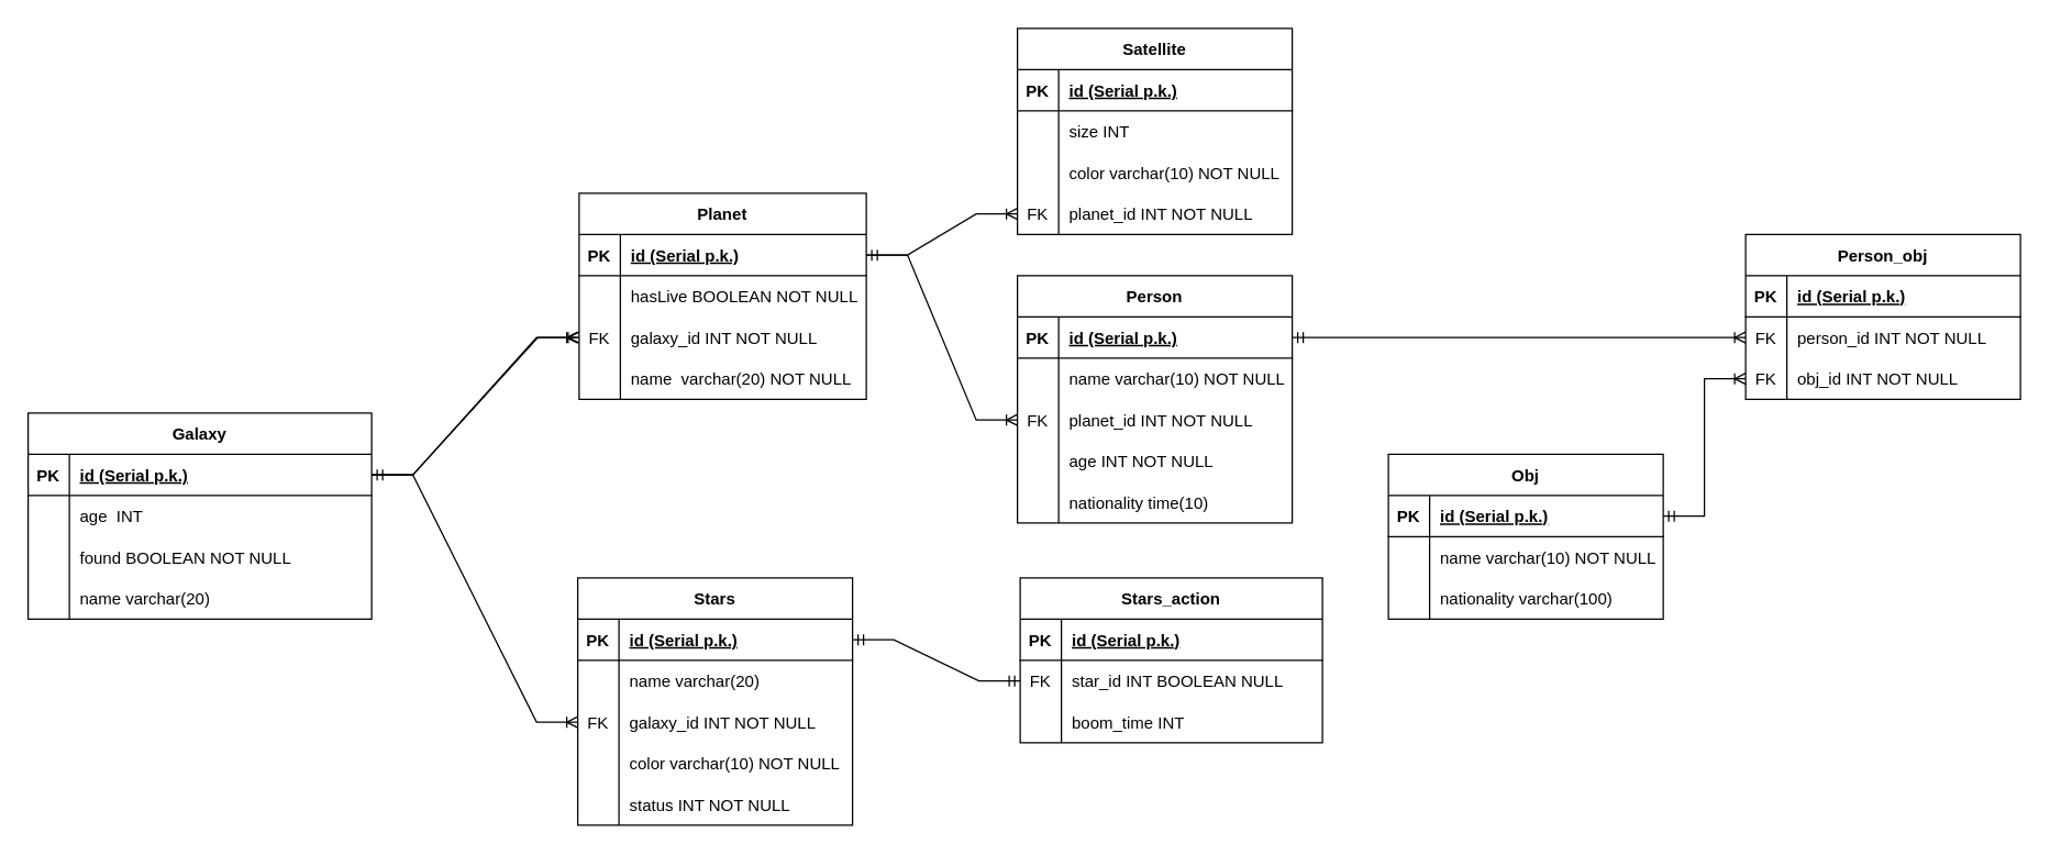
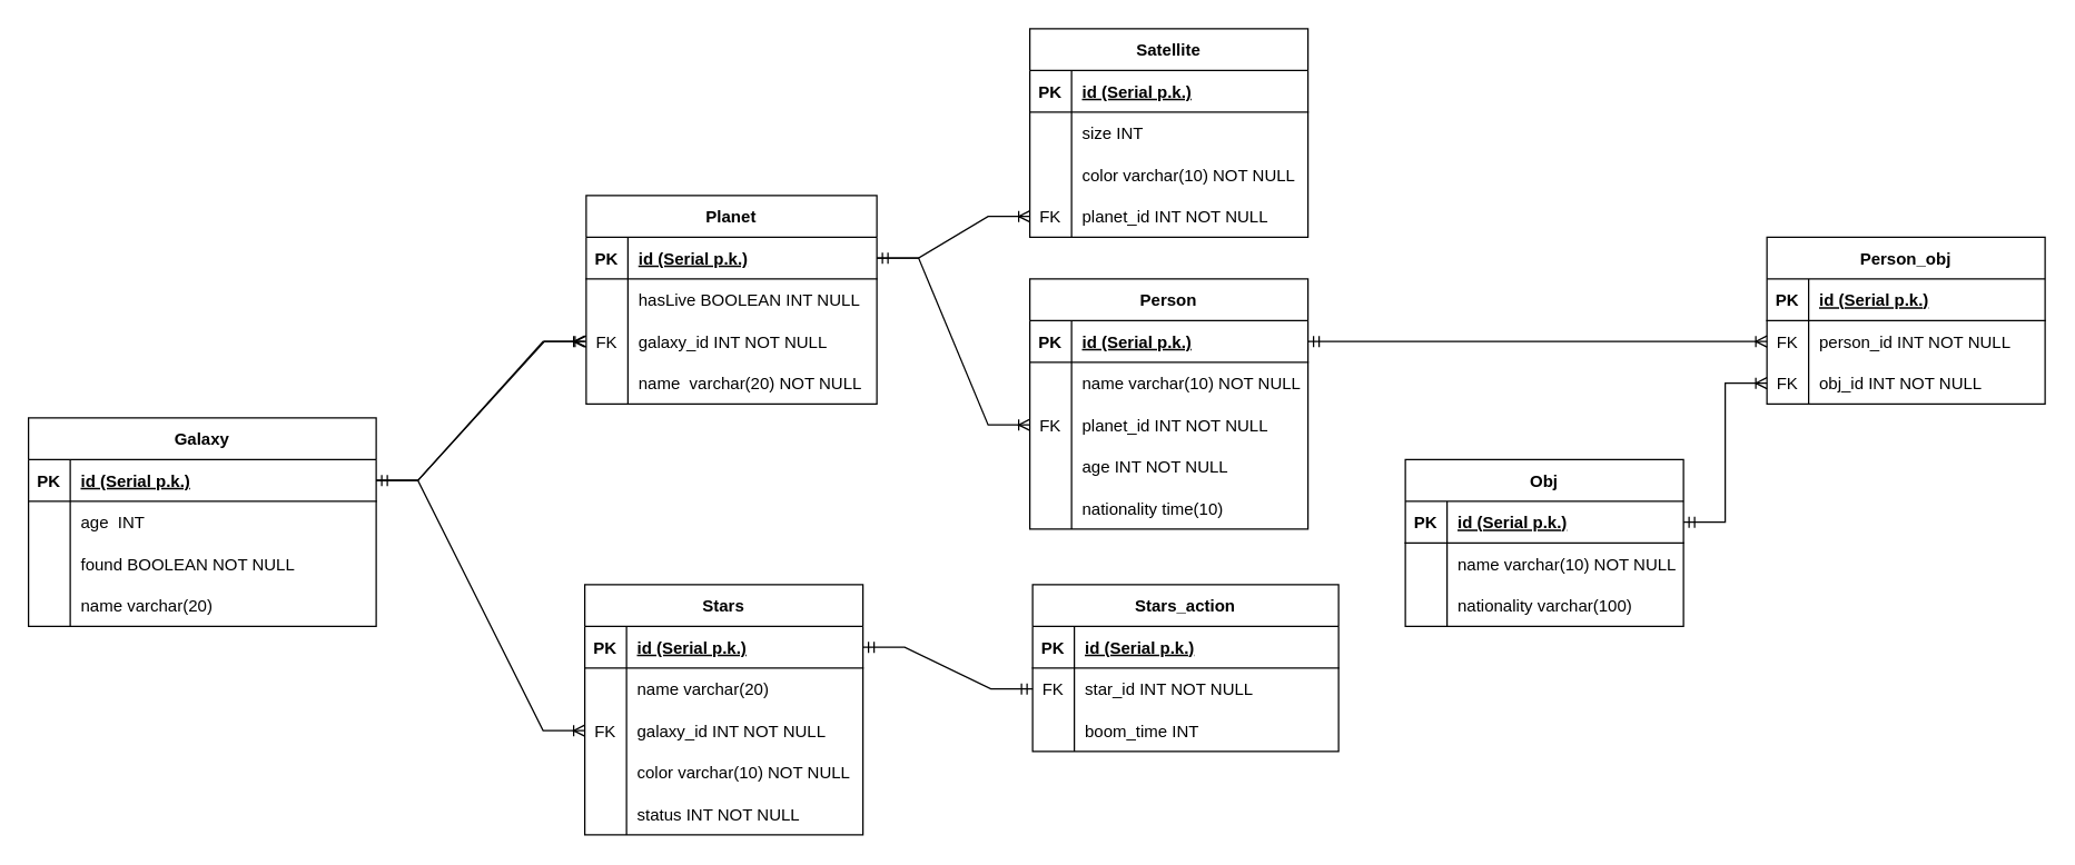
- <mxCell id="53" value="hasLive BOOLEAN NOT NULL" style="shape=partialRectangle;connectable=0;fillColor=none;top=0;left=0;bottom=0;right=0;align=left;spacingLeft=6;overflow=hidden;" parent="51" vertex="1"><mxGeometry x="30" width="179" height="30" as="geometry"><mxRectangle width="179" height="30" as="alternateBounds" /></mxGeometry></mxCell>
+ <mxCell id="53" value="hasLive BOOLEAN INT NULL" style="shape=partialRectangle;connectable=0;fillColor=none;top=0;left=0;bottom=0;right=0;align=left;spacingLeft=6;overflow=hidden;" parent="51" vertex="1"><mxGeometry x="30" width="179" height="30" as="geometry"><mxRectangle width="179" height="30" as="alternateBounds" /></mxGeometry></mxCell>
- <mxCell id="66" value="star_id INT BOOLEAN NULL" style="shape=partialRectangle;connectable=0;fillColor=none;top=0;left=0;bottom=0;right=0;align=left;spacingLeft=6;overflow=hidden;" parent="64" vertex="1"><mxGeometry x="30" width="190" height="30" as="geometry"><mxRectangle width="190" height="30" as="alternateBounds" /></mxGeometry></mxCell>
+ <mxCell id="66" value="star_id INT NOT NULL" style="shape=partialRectangle;connectable=0;fillColor=none;top=0;left=0;bottom=0;right=0;align=left;spacingLeft=6;overflow=hidden;" parent="64" vertex="1"><mxGeometry x="30" width="190" height="30" as="geometry"><mxRectangle width="190" height="30" as="alternateBounds" /></mxGeometry></mxCell>
